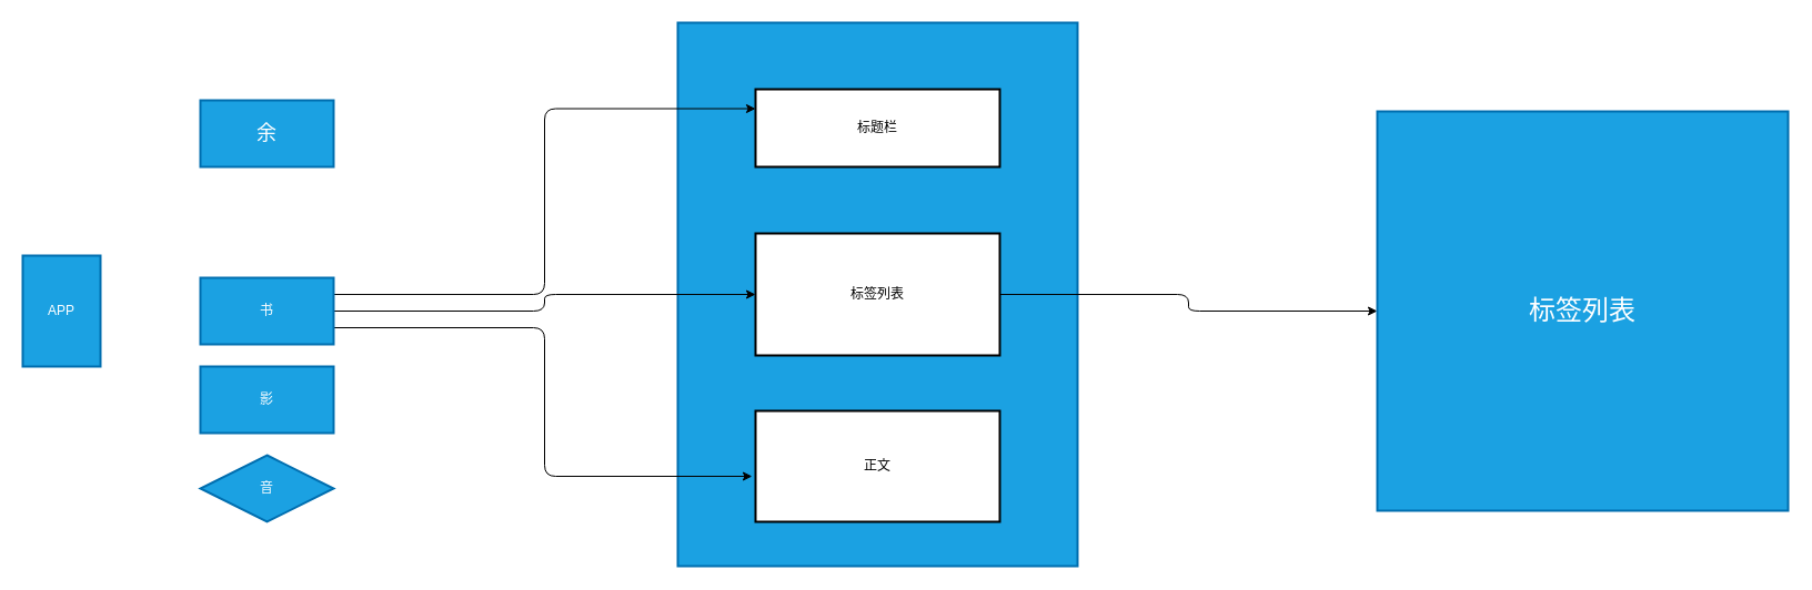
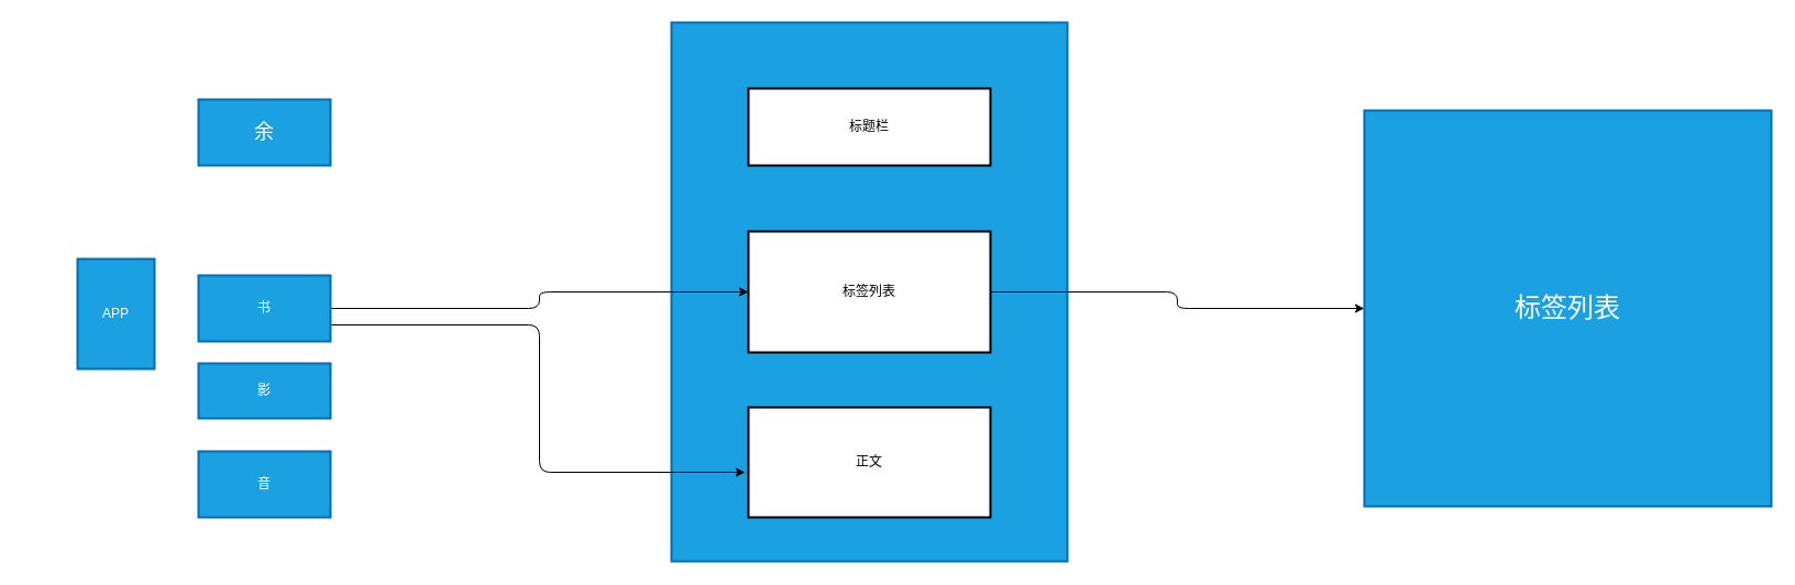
- <mxCell id="5" style="edgeStyle=orthogonalEdgeStyle;html=1;exitX=1;exitY=0.25;exitDx=0;exitDy=0;entryX=0;entryY=0.25;entryDx=0;entryDy=0;" edge="1" parent="1" source="8" target="11"><mxGeometry relative="1" as="geometry" /></mxCell>
- <mxCell id="3" value="APP" style="rounded=0;whiteSpace=wrap;html=1;strokeWidth=2;fillColor=#1ba1e2;strokeColor=#006EAF;fontColor=#ffffff;" vertex="1" parent="1"><mxGeometry x="20" y="230" width="70" height="100" as="geometry" /></mxCell>
+ <mxCell id="3" value="APP" style="rounded=0;whiteSpace=wrap;html=1;strokeWidth=2;fillColor=#1ba1e2;strokeColor=#006EAF;fontColor=#ffffff;" vertex="1" parent="1"><mxGeometry x="70" y="235" width="70" height="100" as="geometry" /></mxCell>
- <mxCell id="9" value="影" style="rounded=0;whiteSpace=wrap;html=1;strokeWidth=2;fillColor=#1ba1e2;strokeColor=#006EAF;fontColor=#ffffff;" vertex="1" parent="1"><mxGeometry x="180" y="330" width="120" height="60" as="geometry" /></mxCell>
+ <mxCell id="9" value="影" style="rounded=0;whiteSpace=wrap;html=1;strokeWidth=2;fillColor=#1ba1e2;strokeColor=#006EAF;fontColor=#ffffff;" vertex="1" parent="1"><mxGeometry x="180" y="330" width="120" height="50" as="geometry" /></mxCell>
- <mxCell id="10" value="音" style="rhombus;whiteSpace=wrap;html=1;strokeWidth=2;fillColor=#1ba1e2;strokeColor=#006EAF;fontColor=#ffffff;" vertex="1" parent="1"><mxGeometry x="180" y="410" width="120" height="60" as="geometry" /></mxCell>
+ <mxCell id="10" value="音" style="rounded=0;whiteSpace=wrap;html=1;strokeWidth=2;fillColor=#1ba1e2;strokeColor=#006EAF;fontColor=#ffffff;" vertex="1" parent="1"><mxGeometry x="180" y="410" width="120" height="60" as="geometry" /></mxCell>
